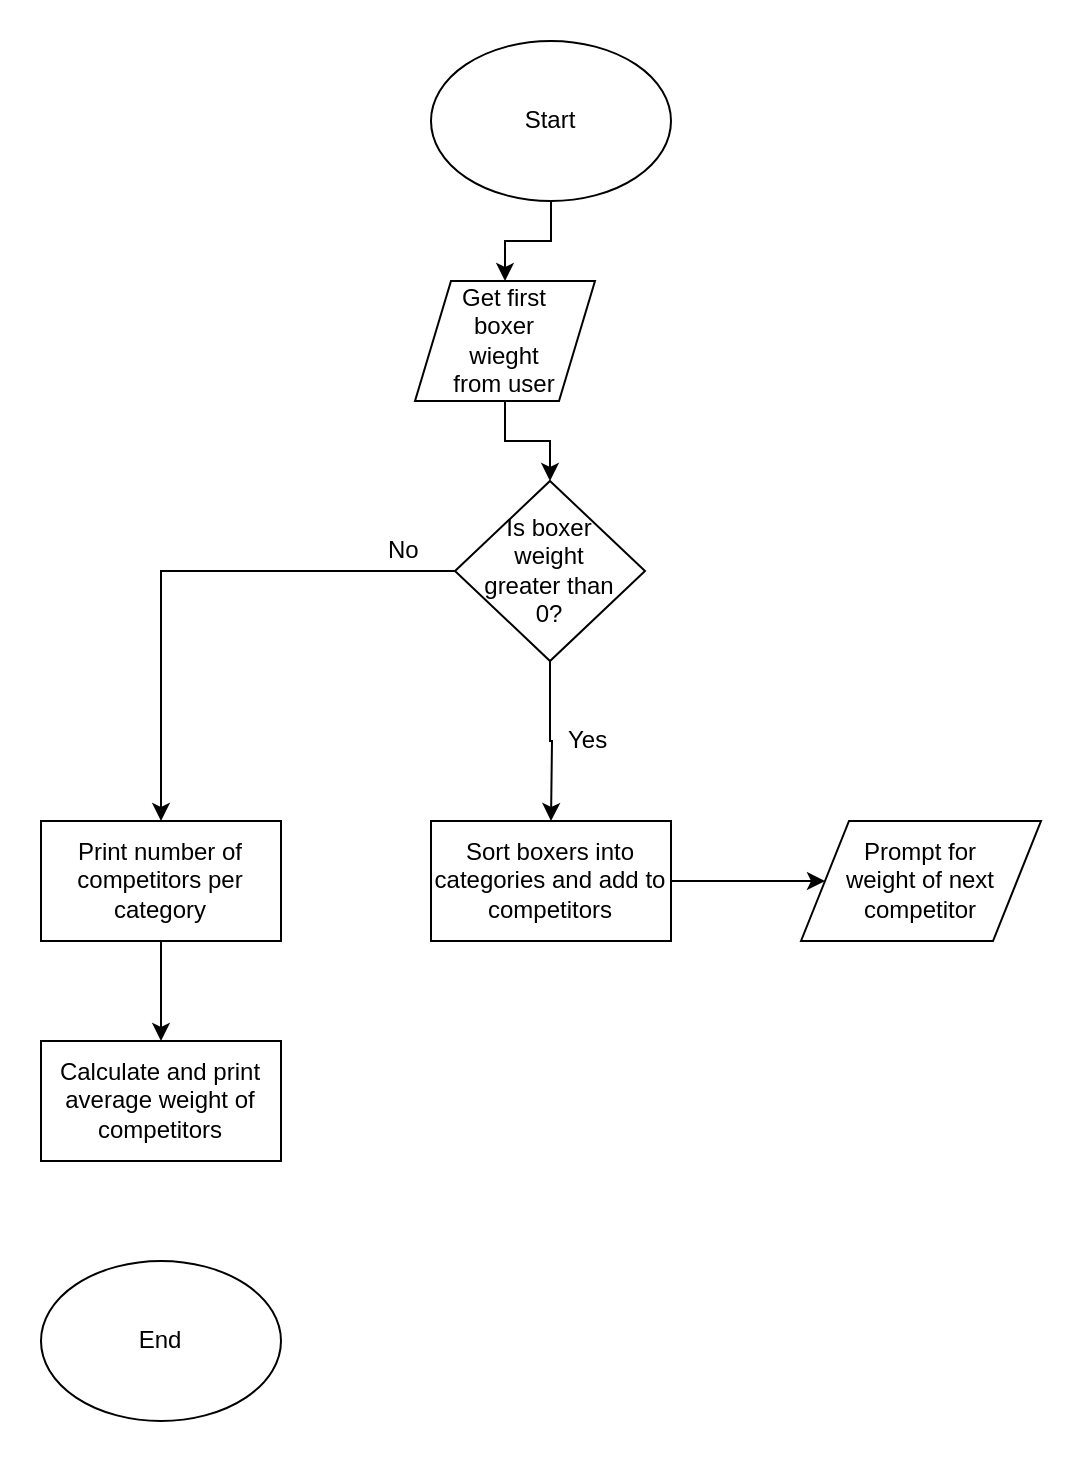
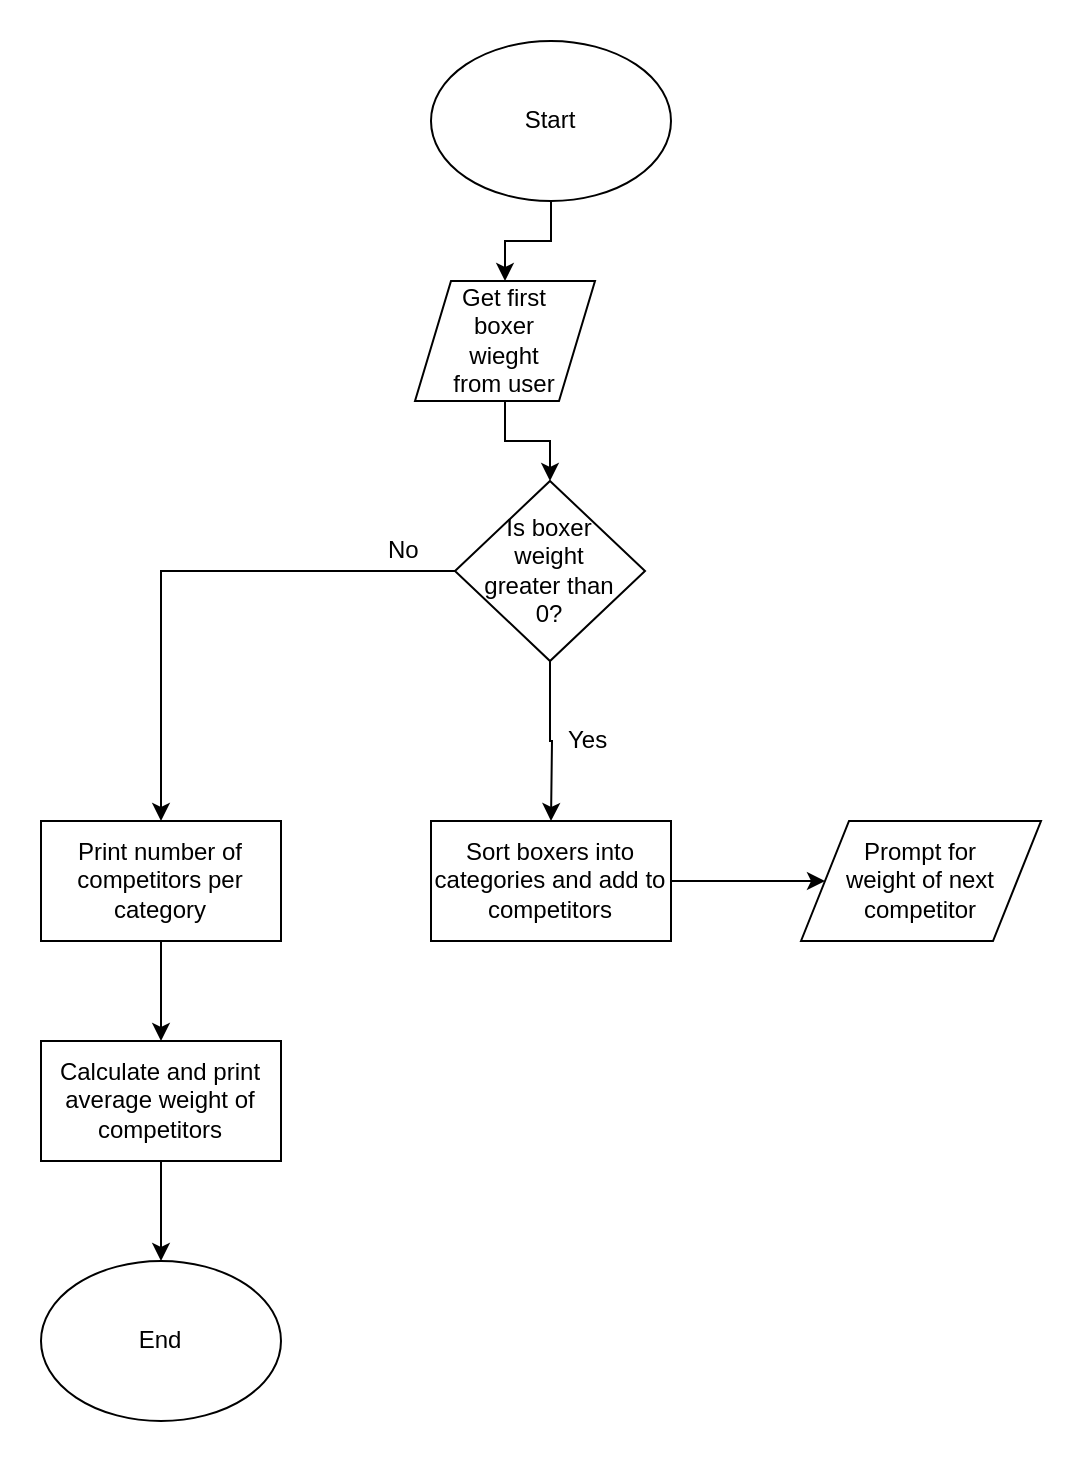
+ <mxCell id="16" style="edgeStyle=orthogonalEdgeStyle;rounded=0;orthogonalLoop=1;jettySize=auto;html=1;exitX=0.5;exitY=1;exitDx=0;exitDy=0;" edge="1" parent="1" source="17" target="18"><mxGeometry relative="1" as="geometry" /></mxCell>
